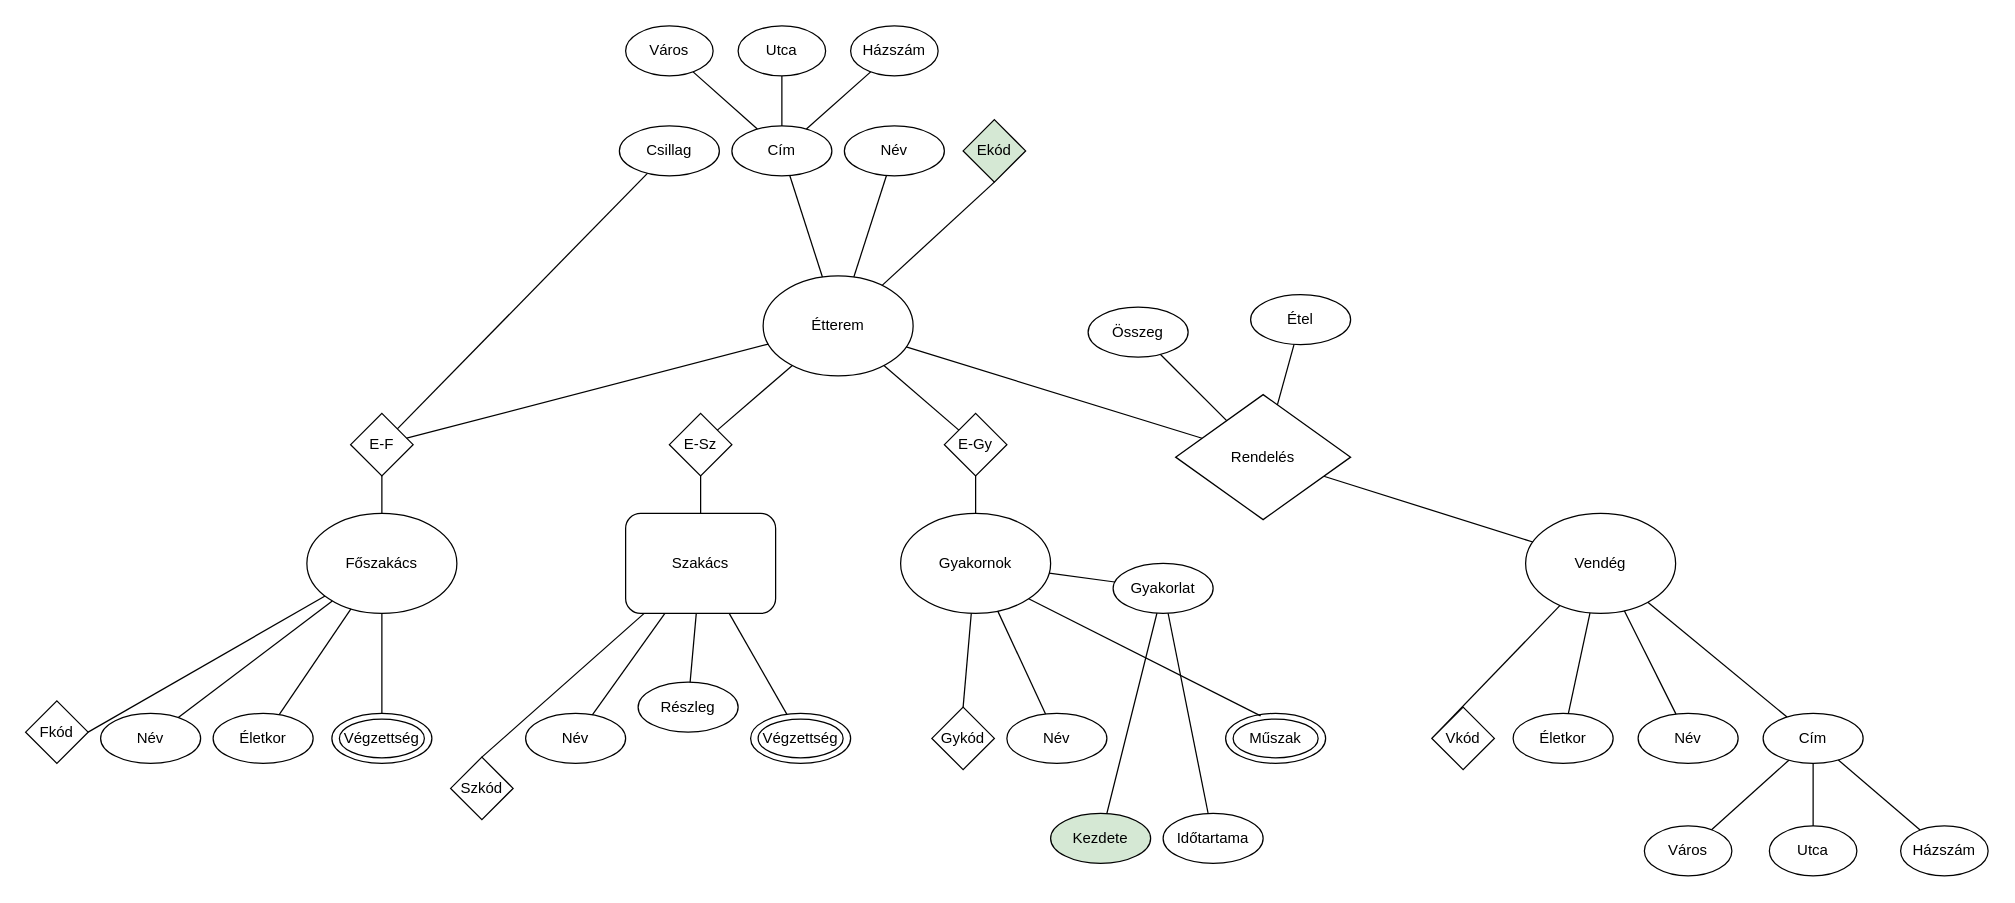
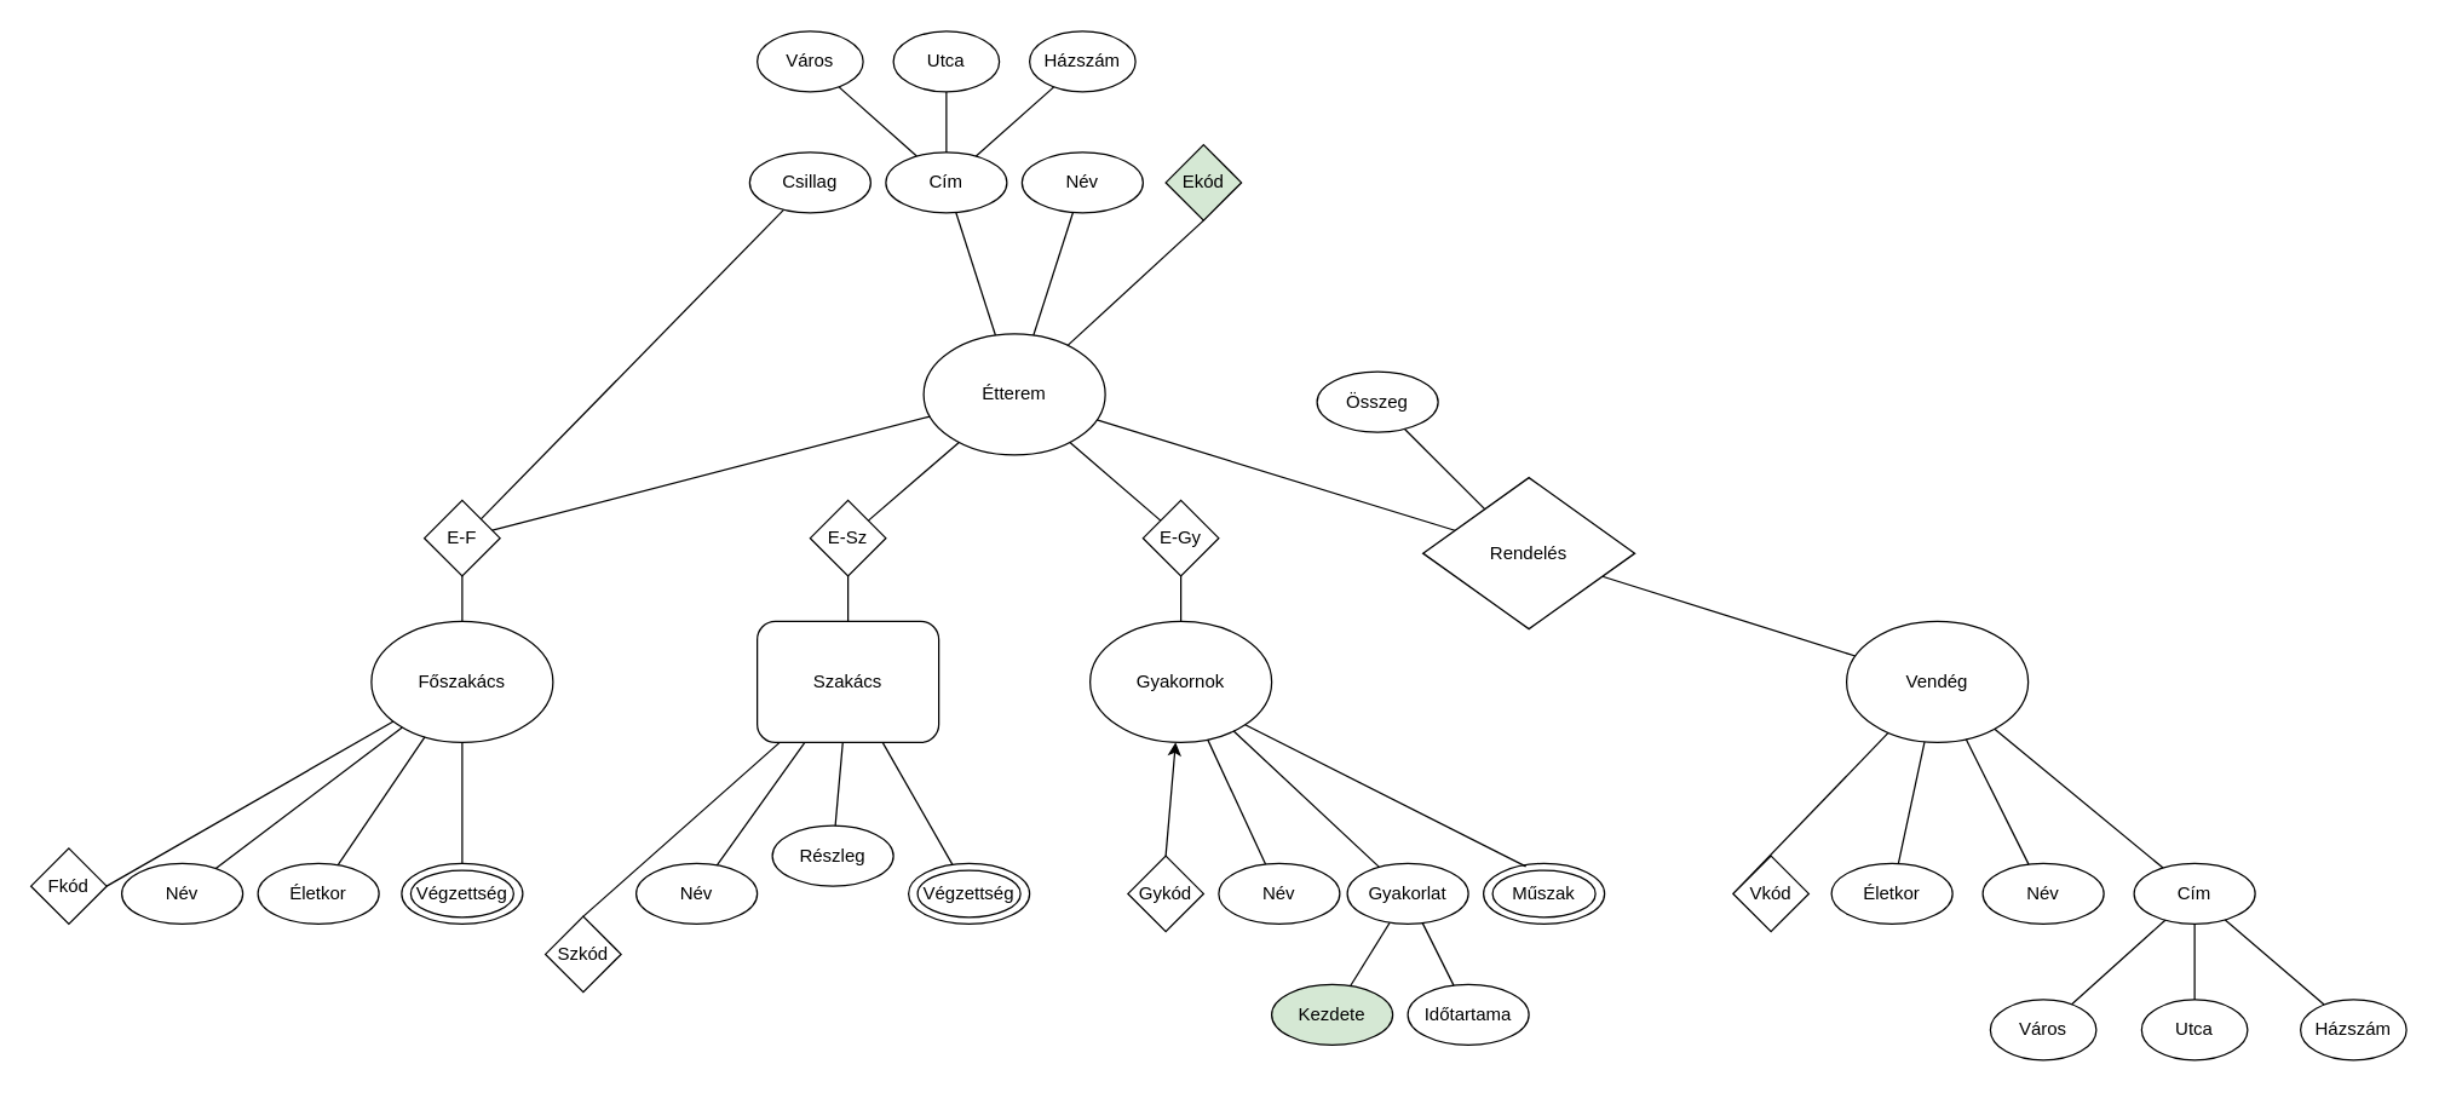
- <mxCell id="67" value="Étel" style="ellipse;whiteSpace=wrap;html=1;" parent="1" vertex="1"><mxGeometry x="1000" y="235" width="80" height="40" as="geometry" /></mxCell>
- <mxCell id="69" style="endArrow=none;" parent="1" source="67" target="65" edge="1"><mxGeometry relative="1" as="geometry" /></mxCell>
- <mxCell id="40" value="Gyakorlat" style="ellipse;whiteSpace=wrap;html=1;" parent="1" vertex="1"><mxGeometry x="890" y="450" width="80" height="40" as="geometry" /></mxCell>
+ <mxCell id="40" value="Gyakorlat" style="ellipse;whiteSpace=wrap;html=1;" parent="1" vertex="1"><mxGeometry x="890" y="570" width="80" height="40" as="geometry" /></mxCell>
- <mxCell id="43" style="endArrow=none;exitX=0.5;exitY=0;exitDx=0;exitDy=0;" parent="1" source="79" target="38" edge="1"><mxGeometry relative="1" as="geometry" /></mxCell>
+ <mxCell id="43" style="endArrow=classic;exitX=0.5;exitY=0;exitDx=0;exitDy=0;" parent="1" source="79" target="38" edge="1"><mxGeometry relative="1" as="geometry" /></mxCell>
